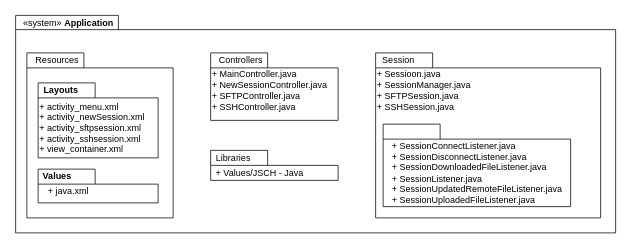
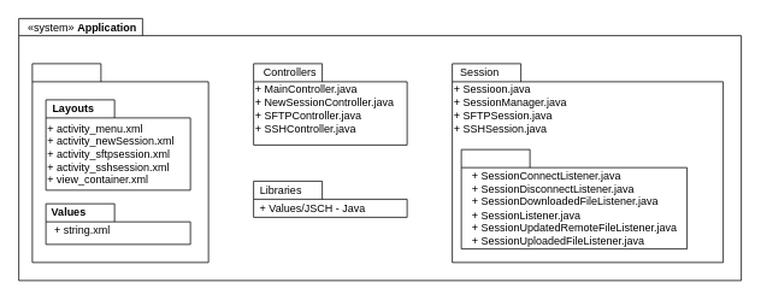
- <mxCell id="5" value="Resources" style="text;html=1;align=center;verticalAlign=middle;resizable=0;points=[];;autosize=1;" vertex="1" parent="1"><mxGeometry x="35" y="70" width="80" height="20" as="geometry" /></mxCell>
- <mxCell id="11" value="+ java.xml" style="text;html=1;align=center;verticalAlign=middle;resizable=0;points=[];;autosize=1;" vertex="1" parent="1"><mxGeometry x="50" y="245" width="80" height="20" as="geometry" /></mxCell>
+ <mxCell id="11" value="+ string.xml" style="text;html=1;align=center;verticalAlign=middle;resizable=0;points=[];;autosize=1;" vertex="1" parent="1"><mxGeometry x="50" y="245" width="80" height="20" as="geometry" /></mxCell>
